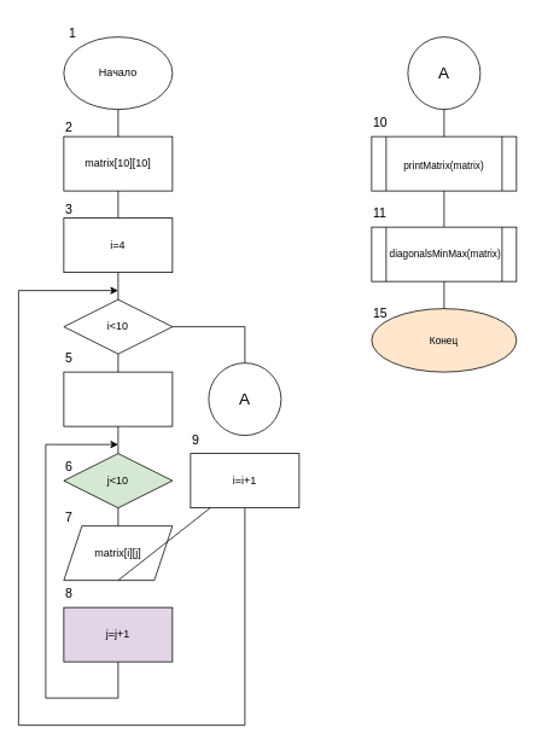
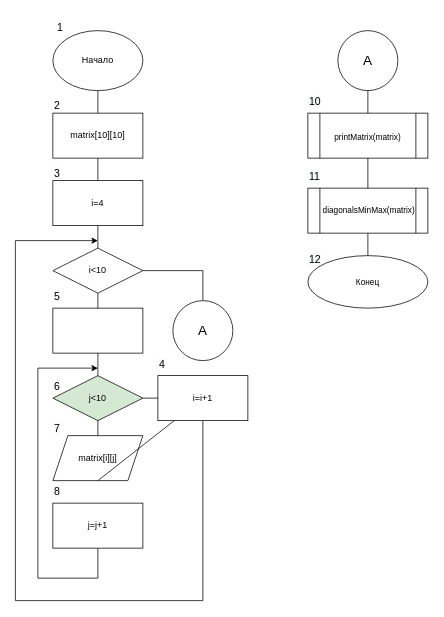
- <mxCell id="42" value="&lt;span style=&quot;color: rgb(0, 0, 0); font-family: Helvetica; font-size: 14px; font-style: normal; font-variant-ligatures: normal; font-variant-caps: normal; font-weight: 400; letter-spacing: normal; orphans: 2; text-align: center; text-indent: 0px; text-transform: none; widows: 2; word-spacing: 0px; -webkit-text-stroke-width: 0px; background-color: rgb(248, 249, 250); text-decoration-thickness: initial; text-decoration-style: initial; text-decoration-color: initial; float: none; display: inline !important;&quot;&gt;15&lt;/span&gt;" style="text;whiteSpace=wrap;html=1;fontSize=14;" vertex="1" parent="1"><mxGeometry x="410" y="330" width="40" height="40" as="geometry" /></mxCell>
+ <mxCell id="42" value="&lt;span style=&quot;color: rgb(0, 0, 0); font-family: Helvetica; font-size: 14px; font-style: normal; font-variant-ligatures: normal; font-variant-caps: normal; font-weight: 400; letter-spacing: normal; orphans: 2; text-align: center; text-indent: 0px; text-transform: none; widows: 2; word-spacing: 0px; -webkit-text-stroke-width: 0px; background-color: rgb(248, 249, 250); text-decoration-thickness: initial; text-decoration-style: initial; text-decoration-color: initial; float: none; display: inline !important;&quot;&gt;12&lt;/span&gt;" style="text;whiteSpace=wrap;html=1;fontSize=14;" vertex="1" parent="1"><mxGeometry x="410" y="330" width="40" height="40" as="geometry" /></mxCell>
- <mxCell id="30" value="&lt;font style=&quot;font-size: 11px;&quot;&gt;Конец&lt;/font&gt;" style="ellipse;whiteSpace=wrap;html=1;fontSize=11;fillColor=#ffe6cc;" parent="1" vertex="1"><mxGeometry x="410" y="340" width="160" height="70" as="geometry" /></mxCell>
+ <mxCell id="30" value="&lt;font style=&quot;font-size: 11px;&quot;&gt;Конец&lt;/font&gt;" style="ellipse;whiteSpace=wrap;html=1;fontSize=11;" parent="1" vertex="1"><mxGeometry x="410" y="340" width="160" height="70" as="geometry" /></mxCell>
- <mxCell id="39" value="&lt;span style=&quot;color: rgb(0, 0, 0); font-family: Helvetica; font-size: 14px; font-style: normal; font-variant-ligatures: normal; font-variant-caps: normal; font-weight: 400; letter-spacing: normal; orphans: 2; text-align: center; text-indent: 0px; text-transform: none; widows: 2; word-spacing: 0px; -webkit-text-stroke-width: 0px; background-color: rgb(248, 249, 250); text-decoration-thickness: initial; text-decoration-style: initial; text-decoration-color: initial; float: none; display: inline !important;&quot;&gt;9&lt;/span&gt;" style="text;whiteSpace=wrap;html=1;fontSize=14;" vertex="1" parent="1"><mxGeometry x="210" y="470" width="40" height="40" as="geometry" /></mxCell>
+ <mxCell id="39" value="&lt;span style=&quot;color: rgb(0, 0, 0); font-family: Helvetica; font-size: 14px; font-style: normal; font-variant-ligatures: normal; font-variant-caps: normal; font-weight: 400; letter-spacing: normal; orphans: 2; text-align: center; text-indent: 0px; text-transform: none; widows: 2; word-spacing: 0px; -webkit-text-stroke-width: 0px; background-color: rgb(248, 249, 250); text-decoration-thickness: initial; text-decoration-style: initial; text-decoration-color: initial; float: none; display: inline !important;&quot;&gt;4&lt;/span&gt;" style="text;whiteSpace=wrap;html=1;fontSize=14;" vertex="1" parent="1"><mxGeometry x="210" y="470" width="40" height="40" as="geometry" /></mxCell>
+ <mxCell id="22" value="" style="endArrow=none;html=1;rounded=0;exitX=1;exitY=0.5;exitDx=0;exitDy=0;entryX=0;entryY=0.5;entryDx=0;entryDy=0;" parent="1" source="13" target="18" edge="1"><mxGeometry width="50" height="50" relative="1" as="geometry"><mxPoint x="380" y="550" as="sourcePoint" /><mxPoint x="430" y="500" as="targetPoint" /></mxGeometry></mxCell>
- <mxCell id="16" value="j=j+1" style="rounded=0;whiteSpace=wrap;html=1;fillColor=#e1d5e7;" parent="1" vertex="1"><mxGeometry x="70" y="670" width="120" height="60" as="geometry" /></mxCell>
+ <mxCell id="16" value="j=j+1" style="rounded=0;whiteSpace=wrap;html=1;" parent="1" vertex="1"><mxGeometry x="70" y="670" width="120" height="60" as="geometry" /></mxCell>
